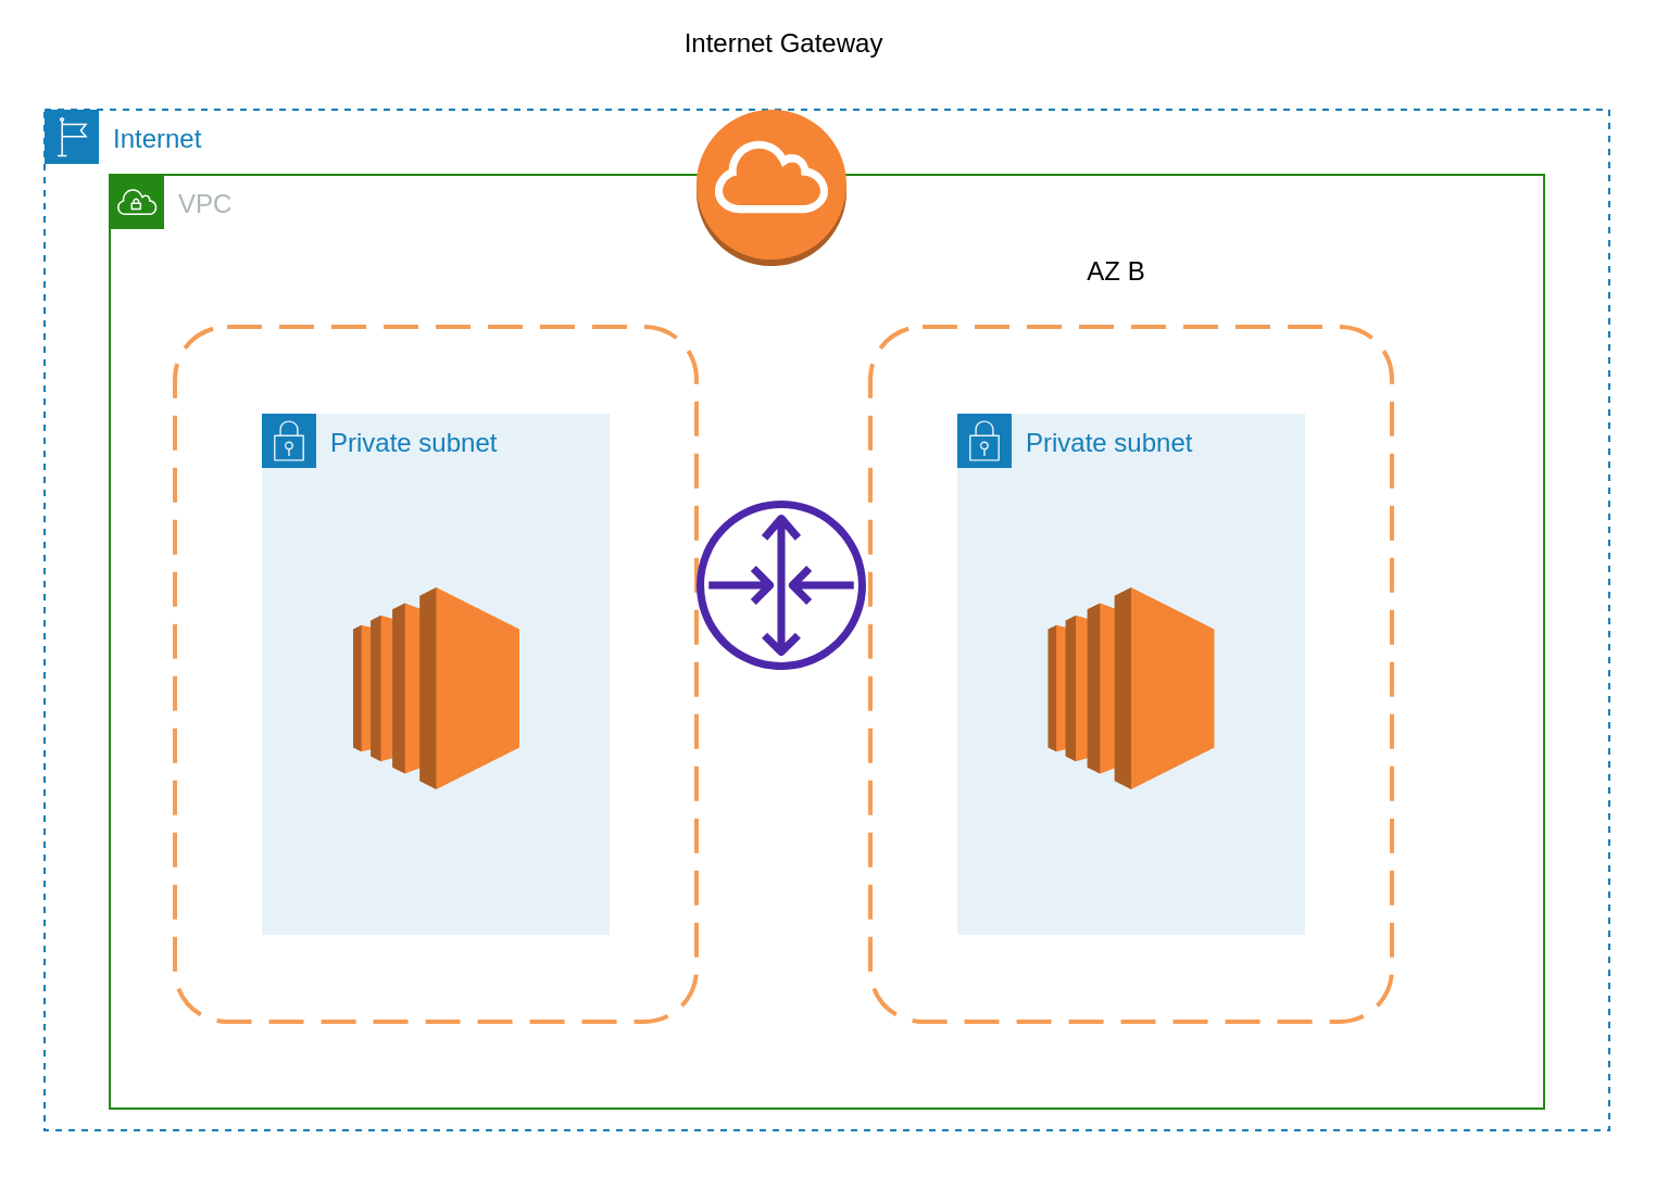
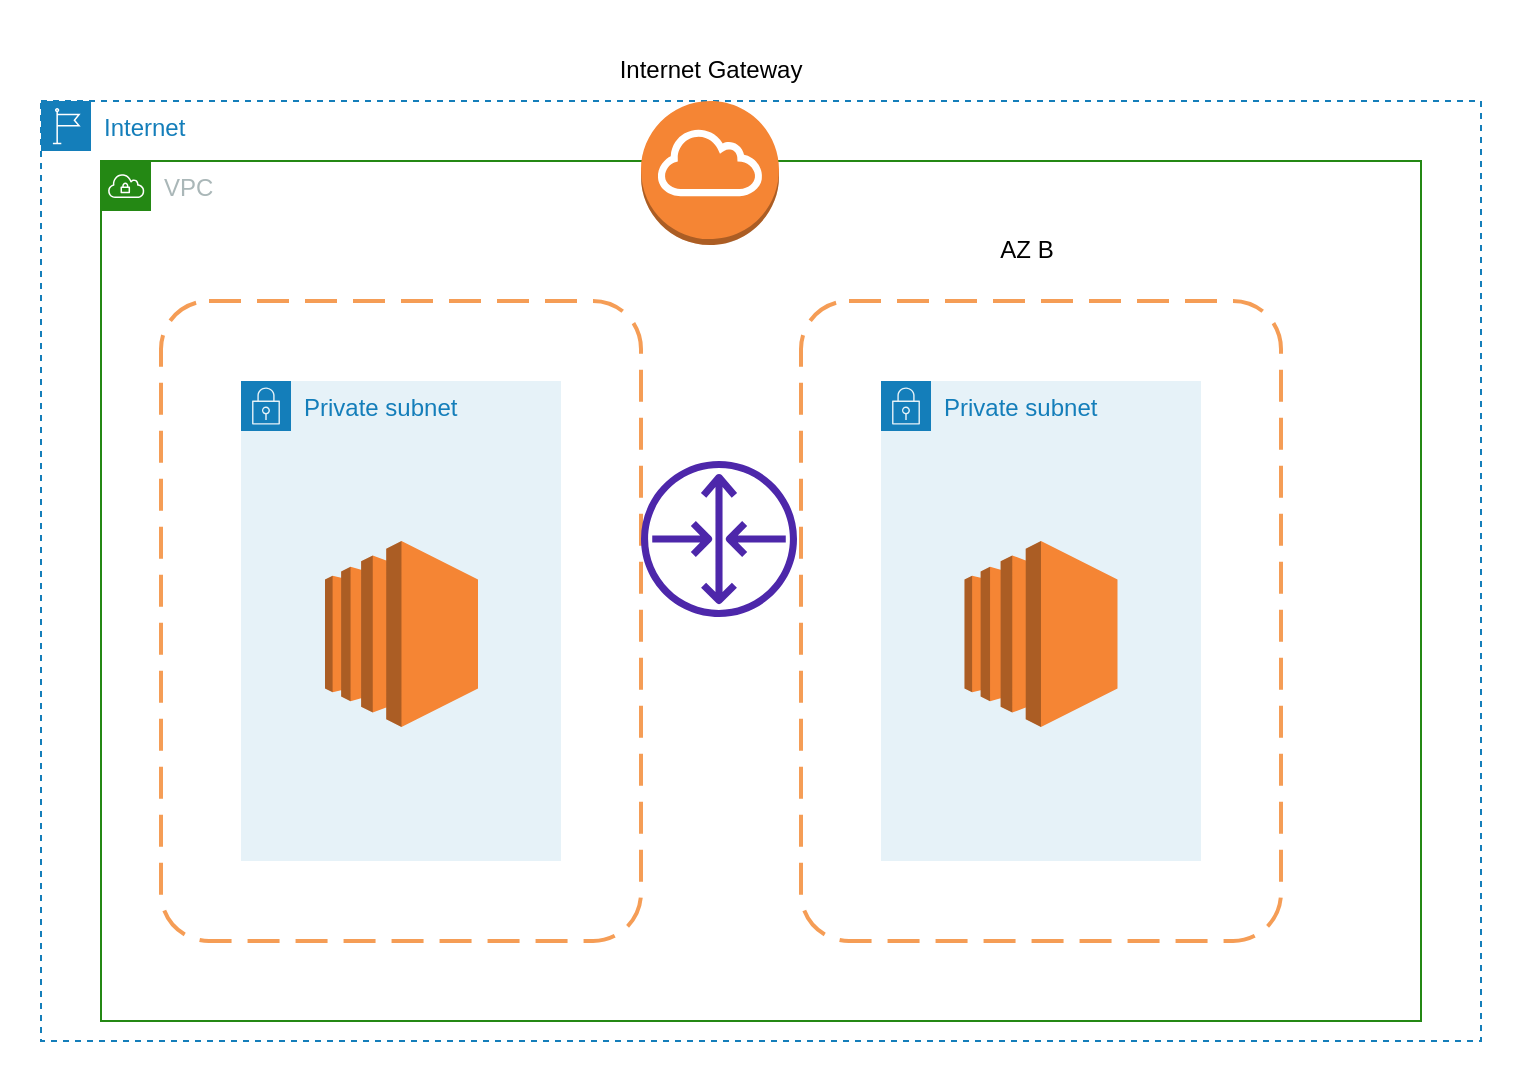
- <mxCell id="13" value="Internet Gateway" style="text;html=1;align=center;verticalAlign=middle;resizable=0;points=[];autosize=1;strokeColor=none;fillColor=none;" vertex="1" parent="1"><mxGeometry x="304.5" y="5" width="110" height="30" as="geometry" /></mxCell>
+ <mxCell id="13" value="Internet Gateway" style="text;html=1;align=center;verticalAlign=middle;resizable=0;points=[];autosize=1;strokeColor=none;fillColor=none;" vertex="1" parent="1"><mxGeometry x="299.5" y="20" width="110" height="30" as="geometry" /></mxCell>
